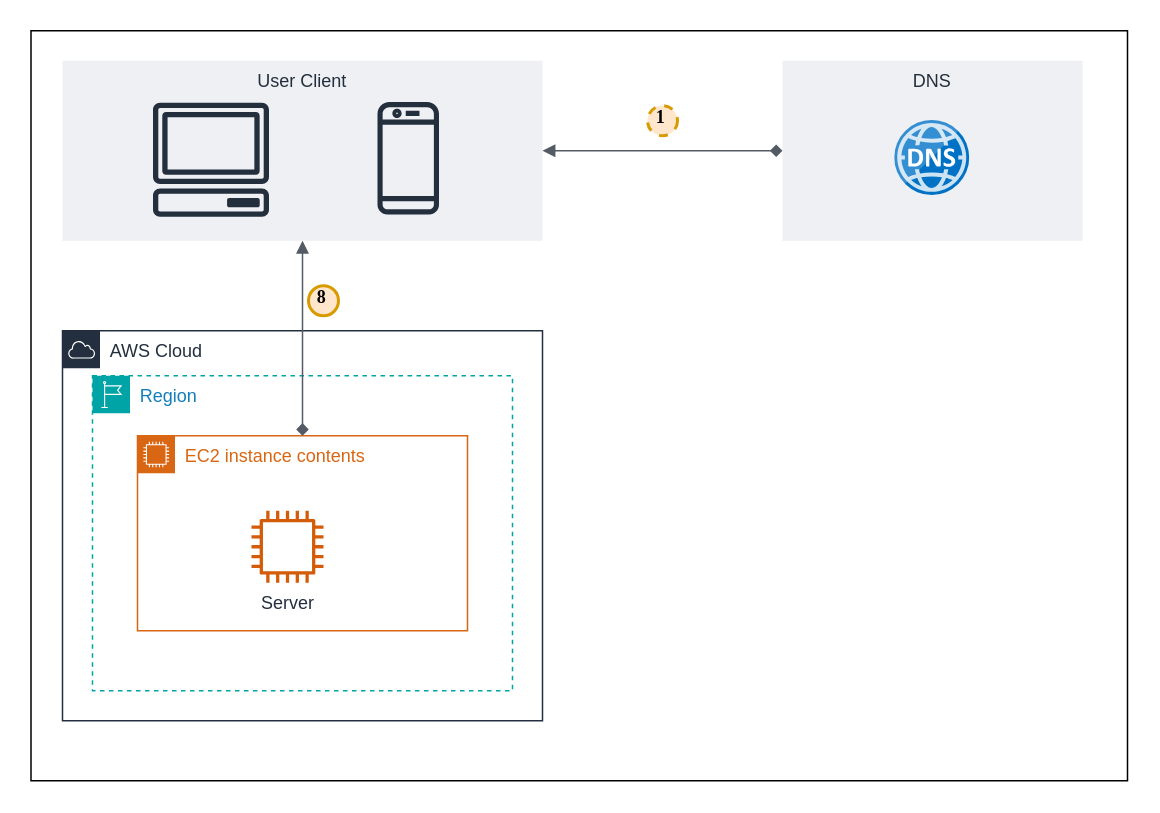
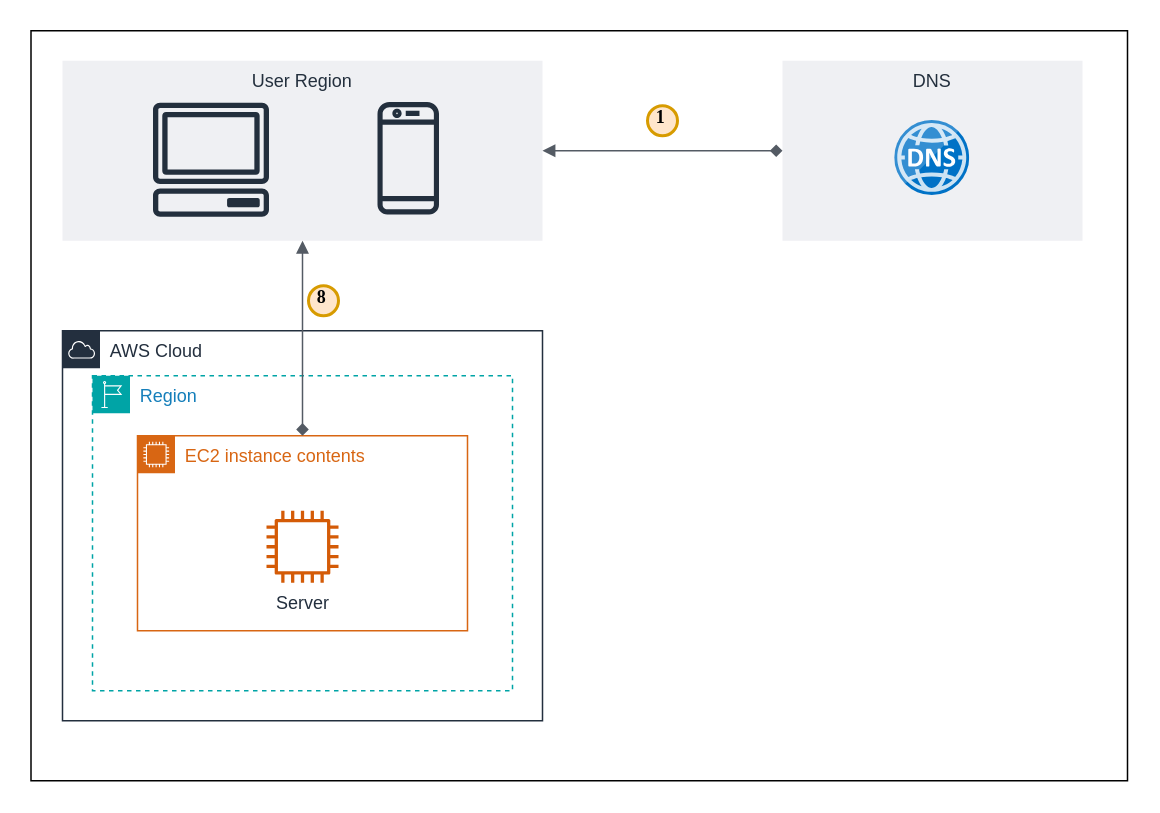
- <mxCell id="2" value="User Client" style="fillColor=#EFF0F3;strokeColor=none;dashed=0;verticalAlign=top;fontStyle=0;fontColor=#232F3D;whiteSpace=wrap;html=1;" parent="1" vertex="1"><mxGeometry x="41" y="40" width="320" height="120" as="geometry" /></mxCell>
+ <mxCell id="2" value="User Region" style="fillColor=#EFF0F3;strokeColor=none;dashed=0;verticalAlign=top;fontStyle=0;fontColor=#232F3D;whiteSpace=wrap;html=1;" parent="1" vertex="1"><mxGeometry x="41" y="40" width="320" height="120" as="geometry" /></mxCell>
- <mxCell id="13" value="1" style="ellipse;whiteSpace=wrap;html=1;aspect=fixed;strokeWidth=2;fontFamily=Tahoma;spacingBottom=4;spacingRight=2;strokeColor=#d79b00;fillColor=#ffe6cc;fontStyle=1;dashed=1;" parent="1" vertex="1"><mxGeometry x="431" y="70" width="20" height="20" as="geometry" /></mxCell>
+ <mxCell id="13" value="1" style="ellipse;whiteSpace=wrap;html=1;aspect=fixed;strokeWidth=2;fontFamily=Tahoma;spacingBottom=4;spacingRight=2;strokeColor=#d79b00;fillColor=#ffe6cc;fontStyle=1" parent="1" vertex="1"><mxGeometry x="431" y="70" width="20" height="20" as="geometry" /></mxCell>
- <mxCell id="10" value="Server" style="sketch=0;outlineConnect=0;fontColor=#232F3E;gradientColor=none;fillColor=#D45B07;strokeColor=none;dashed=0;verticalLabelPosition=bottom;verticalAlign=top;align=center;html=1;fontSize=12;fontStyle=0;aspect=fixed;pointerEvents=1;shape=mxgraph.aws4.instance2;" parent="9" vertex="1"><mxGeometry x="76" y="50" width="48" height="48" as="geometry" /></mxCell>
+ <mxCell id="10" value="Server" style="sketch=0;outlineConnect=0;fontColor=#232F3E;gradientColor=none;fillColor=#D45B07;strokeColor=none;dashed=0;verticalLabelPosition=bottom;verticalAlign=top;align=center;html=1;fontSize=12;fontStyle=0;aspect=fixed;pointerEvents=1;shape=mxgraph.aws4.instance2;" parent="9" vertex="1"><mxGeometry x="86" y="50" width="48" height="48" as="geometry" /></mxCell>
